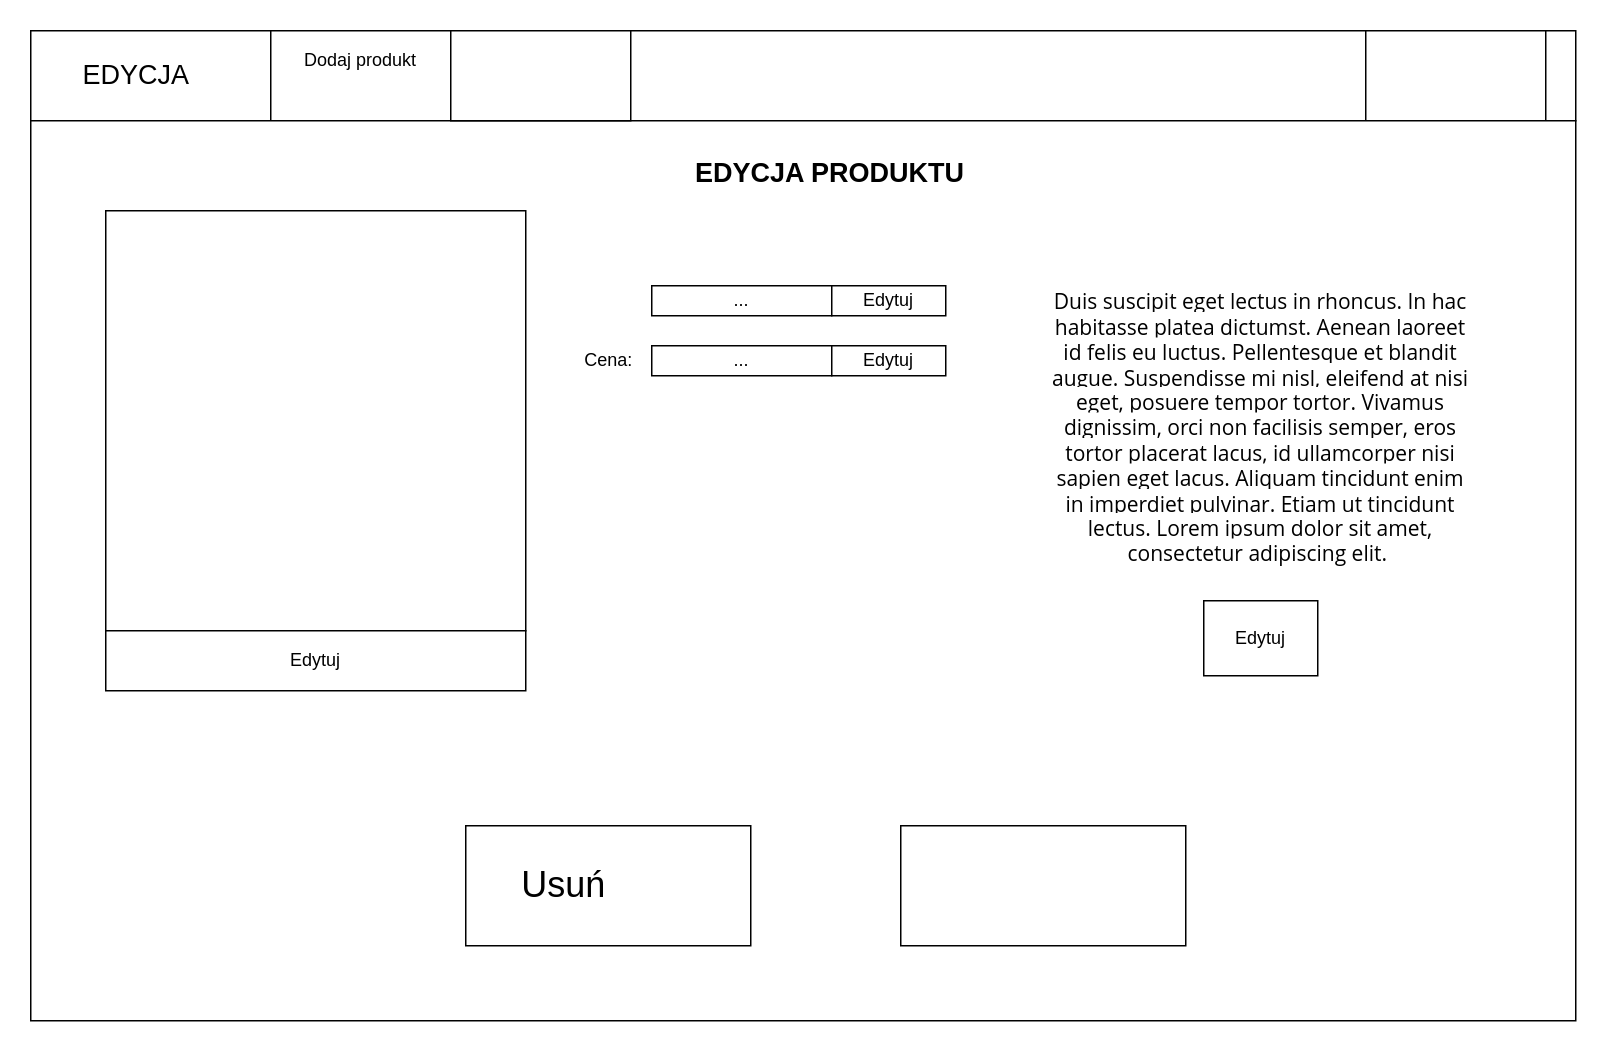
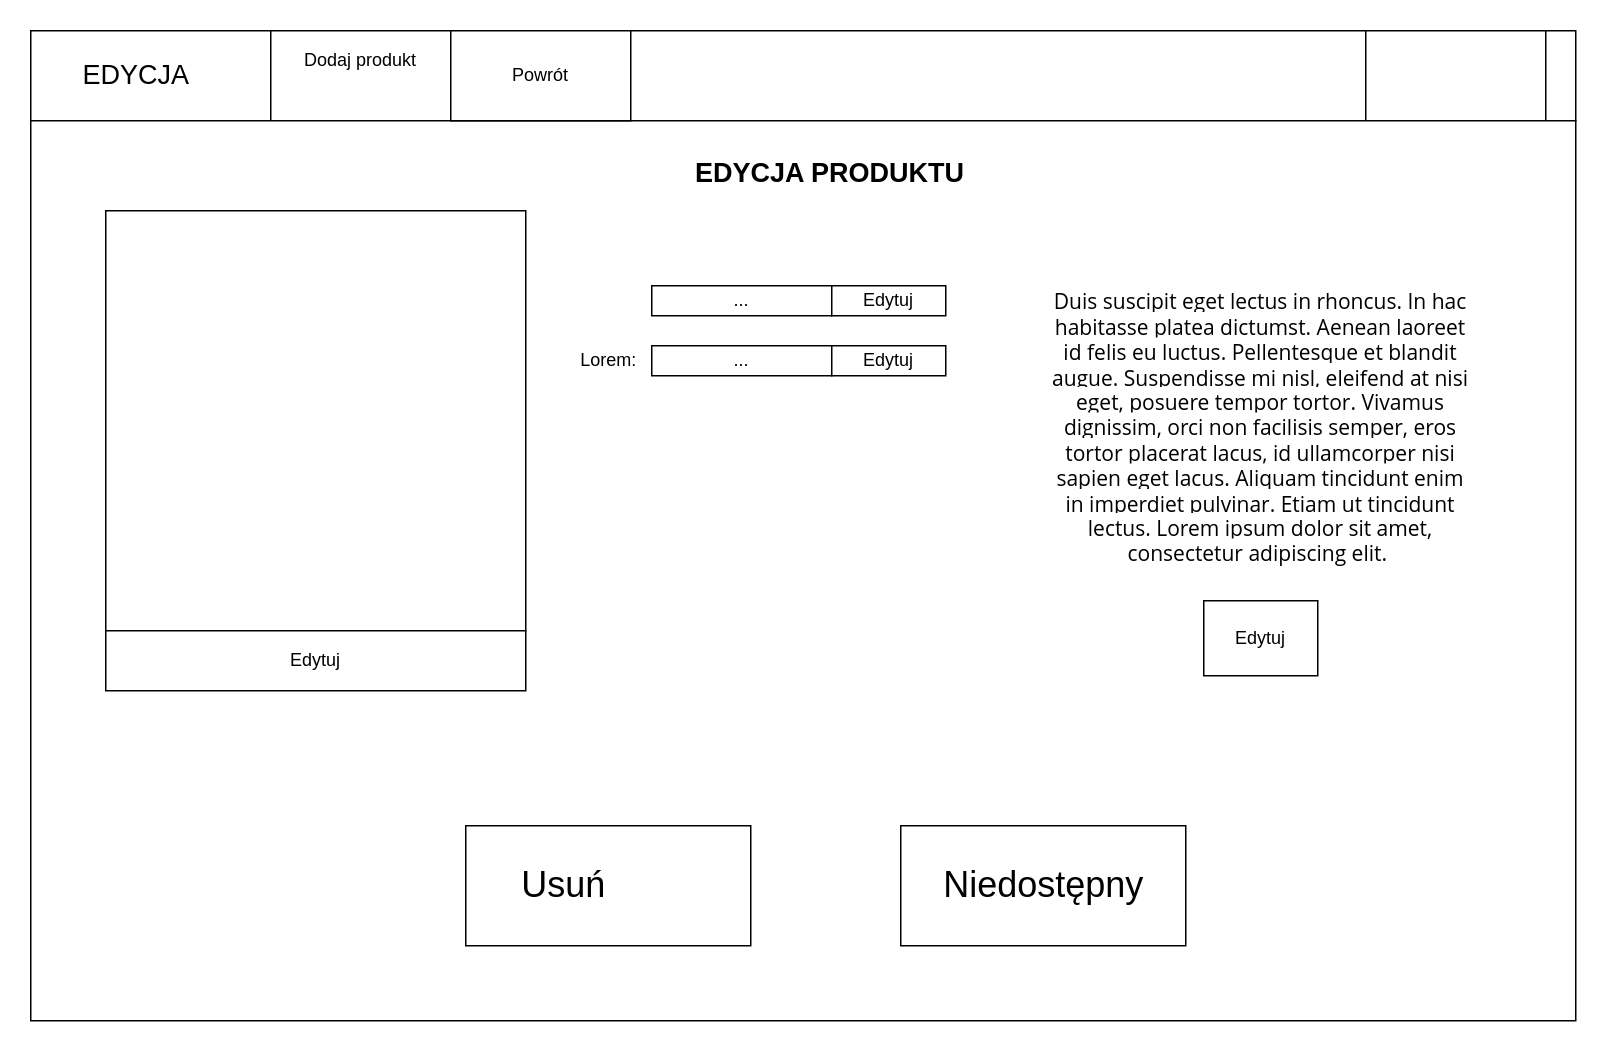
+ <mxCell id="27" value="Powrót" style="text;html=1;align=center;verticalAlign=middle;whiteSpace=wrap;rounded=0;" vertex="1" parent="1"><mxGeometry x="310" y="35" width="100" height="30" as="geometry" /></mxCell>
- <mxCell id="10" value="Cena:" style="text;html=1;align=center;verticalAlign=middle;resizable=0;points=[];autosize=1;strokeColor=none;fillColor=none;" parent="1" vertex="1"><mxGeometry x="375" y="225" width="60" height="30" as="geometry" /></mxCell>
+ <mxCell id="10" value="Lorem:" style="text;html=1;align=center;verticalAlign=middle;resizable=0;points=[];autosize=1;strokeColor=none;fillColor=none;" parent="1" vertex="1"><mxGeometry x="375" y="225" width="60" height="30" as="geometry" /></mxCell>
+ <mxCell id="24" value="&lt;font style=&quot;font-size: 24px;&quot;&gt;Niedostępny&lt;/font&gt;" style="text;html=1;align=center;verticalAlign=middle;resizable=0;points=[];autosize=1;strokeColor=none;fillColor=none;" parent="1" vertex="1"><mxGeometry x="615" y="570" width="160" height="40" as="geometry" /></mxCell>
